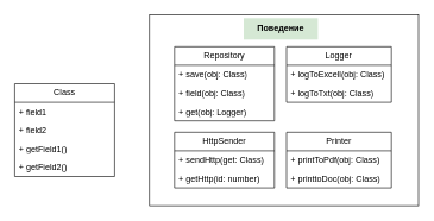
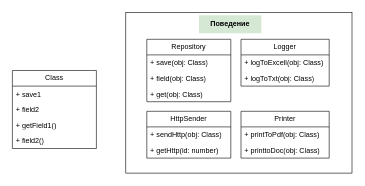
- <mxCell id="21" value="Поведение" style="text;html=1;strokeColor=none;fillColor=#d5e8d4;align=center;verticalAlign=middle;whiteSpace=wrap;rounded=0;fontStyle=1;" vertex="1" parent="1"><mxGeometry x="341" y="25" width="104" height="30" as="geometry" /></mxCell>
+ <mxCell id="21" value="Поведение" style="text;html=1;strokeColor=none;fillColor=#d5e8d4;align=center;verticalAlign=middle;whiteSpace=wrap;rounded=0;fontStyle=1;" vertex="1" parent="1"><mxGeometry x="331" y="25" width="104" height="30" as="geometry" /></mxCell>
- <mxCell id="4" value="+ field1" style="text;strokeColor=none;fillColor=none;align=left;verticalAlign=top;spacingLeft=4;spacingRight=4;overflow=hidden;rotatable=0;points=[[0,0.5],[1,0.5]];portConstraint=eastwest;whiteSpace=wrap;html=1;" vertex="1" parent="3"><mxGeometry y="26" width="140" height="26" as="geometry" /></mxCell>
+ <mxCell id="4" value="+ save1" style="text;strokeColor=none;fillColor=none;align=left;verticalAlign=top;spacingLeft=4;spacingRight=4;overflow=hidden;rotatable=0;points=[[0,0.5],[1,0.5]];portConstraint=eastwest;whiteSpace=wrap;html=1;" vertex="1" parent="3"><mxGeometry y="26" width="140" height="26" as="geometry" /></mxCell>
- <mxCell id="11" value="+ get(obj: Logger)" style="text;strokeColor=none;fillColor=none;align=left;verticalAlign=top;spacingLeft=4;spacingRight=4;overflow=hidden;rotatable=0;points=[[0,0.5],[1,0.5]];portConstraint=eastwest;whiteSpace=wrap;html=1;" vertex="1" parent="8"><mxGeometry y="78" width="140" height="26" as="geometry" /></mxCell>
+ <mxCell id="11" value="+ get(obj: Class)" style="text;strokeColor=none;fillColor=none;align=left;verticalAlign=top;spacingLeft=4;spacingRight=4;overflow=hidden;rotatable=0;points=[[0,0.5],[1,0.5]];portConstraint=eastwest;whiteSpace=wrap;html=1;" vertex="1" parent="8"><mxGeometry y="78" width="140" height="26" as="geometry" /></mxCell>
- <mxCell id="13" value="+ sendHttp(get: Class)" style="text;strokeColor=none;fillColor=none;align=left;verticalAlign=top;spacingLeft=4;spacingRight=4;overflow=hidden;rotatable=0;points=[[0,0.5],[1,0.5]];portConstraint=eastwest;whiteSpace=wrap;html=1;" vertex="1" parent="12"><mxGeometry y="26" width="140" height="26" as="geometry" /></mxCell>
+ <mxCell id="13" value="+ sendHttp(obj: Class)" style="text;strokeColor=none;fillColor=none;align=left;verticalAlign=top;spacingLeft=4;spacingRight=4;overflow=hidden;rotatable=0;points=[[0,0.5],[1,0.5]];portConstraint=eastwest;whiteSpace=wrap;html=1;" vertex="1" parent="12"><mxGeometry y="26" width="140" height="26" as="geometry" /></mxCell>
- <mxCell id="7" value="+ getField2()" style="text;strokeColor=none;fillColor=none;align=left;verticalAlign=top;spacingLeft=4;spacingRight=4;overflow=hidden;rotatable=0;points=[[0,0.5],[1,0.5]];portConstraint=eastwest;whiteSpace=wrap;html=1;" vertex="1" parent="3"><mxGeometry y="104" width="140" height="26" as="geometry" /></mxCell>
+ <mxCell id="7" value="+ field2()" style="text;strokeColor=none;fillColor=none;align=left;verticalAlign=top;spacingLeft=4;spacingRight=4;overflow=hidden;rotatable=0;points=[[0,0.5],[1,0.5]];portConstraint=eastwest;whiteSpace=wrap;html=1;" vertex="1" parent="3"><mxGeometry y="104" width="140" height="26" as="geometry" /></mxCell>
